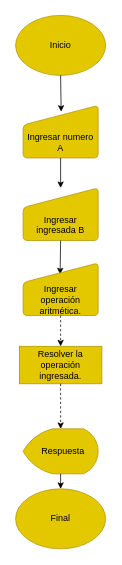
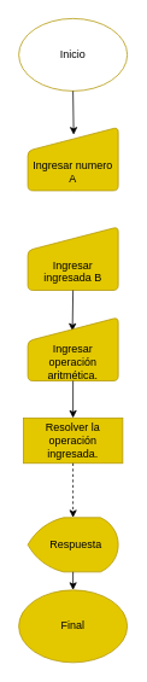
- <mxCell id="2" value="Inicio" style="ellipse;whiteSpace=wrap;html=1;fillColor=#e3c800;strokeColor=#B09500;fontColor=#000000;" vertex="1" parent="1"><mxGeometry x="20" y="20" width="120" height="80" as="geometry" /></mxCell>
+ <mxCell id="2" value="Inicio" style="ellipse;whiteSpace=wrap;html=1;fillColor=#ffffff;strokeColor=#B09500;fontColor=#000000;" vertex="1" parent="1"><mxGeometry x="20" y="20" width="120" height="80" as="geometry" /></mxCell>
- <mxCell id="9" value="" style="endArrow=classic;html=1;rounded=0;exitX=0.5;exitY=1;exitDx=0;exitDy=0;" edge="1" parent="1" source="3" target="4"><mxGeometry width="50" height="50" relative="1" as="geometry"><mxPoint x="240" y="320" as="sourcePoint" /><mxPoint x="290" y="270" as="targetPoint" /></mxGeometry></mxCell>
- <mxCell id="14" value="" style="endArrow=classic;html=1;rounded=0;exitX=0.5;exitY=1;exitDx=0;exitDy=0;entryX=0.5;entryY=0;entryDx=0;entryDy=0;dashed=1;" edge="1" parent="1" source="13" target="5"><mxGeometry width="50" height="50" relative="1" as="geometry"><mxPoint x="210" y="510" as="sourcePoint" /><mxPoint x="260" y="460" as="targetPoint" /></mxGeometry></mxCell>
+ <mxCell id="14" value="" style="endArrow=classic;html=1;rounded=0;exitX=0.5;exitY=1;exitDx=0;exitDy=0;entryX=0.5;entryY=0;entryDx=0;entryDy=0;" edge="1" parent="1" source="13" target="5"><mxGeometry width="50" height="50" relative="1" as="geometry"><mxPoint x="210" y="510" as="sourcePoint" /><mxPoint x="260" y="460" as="targetPoint" /></mxGeometry></mxCell>
